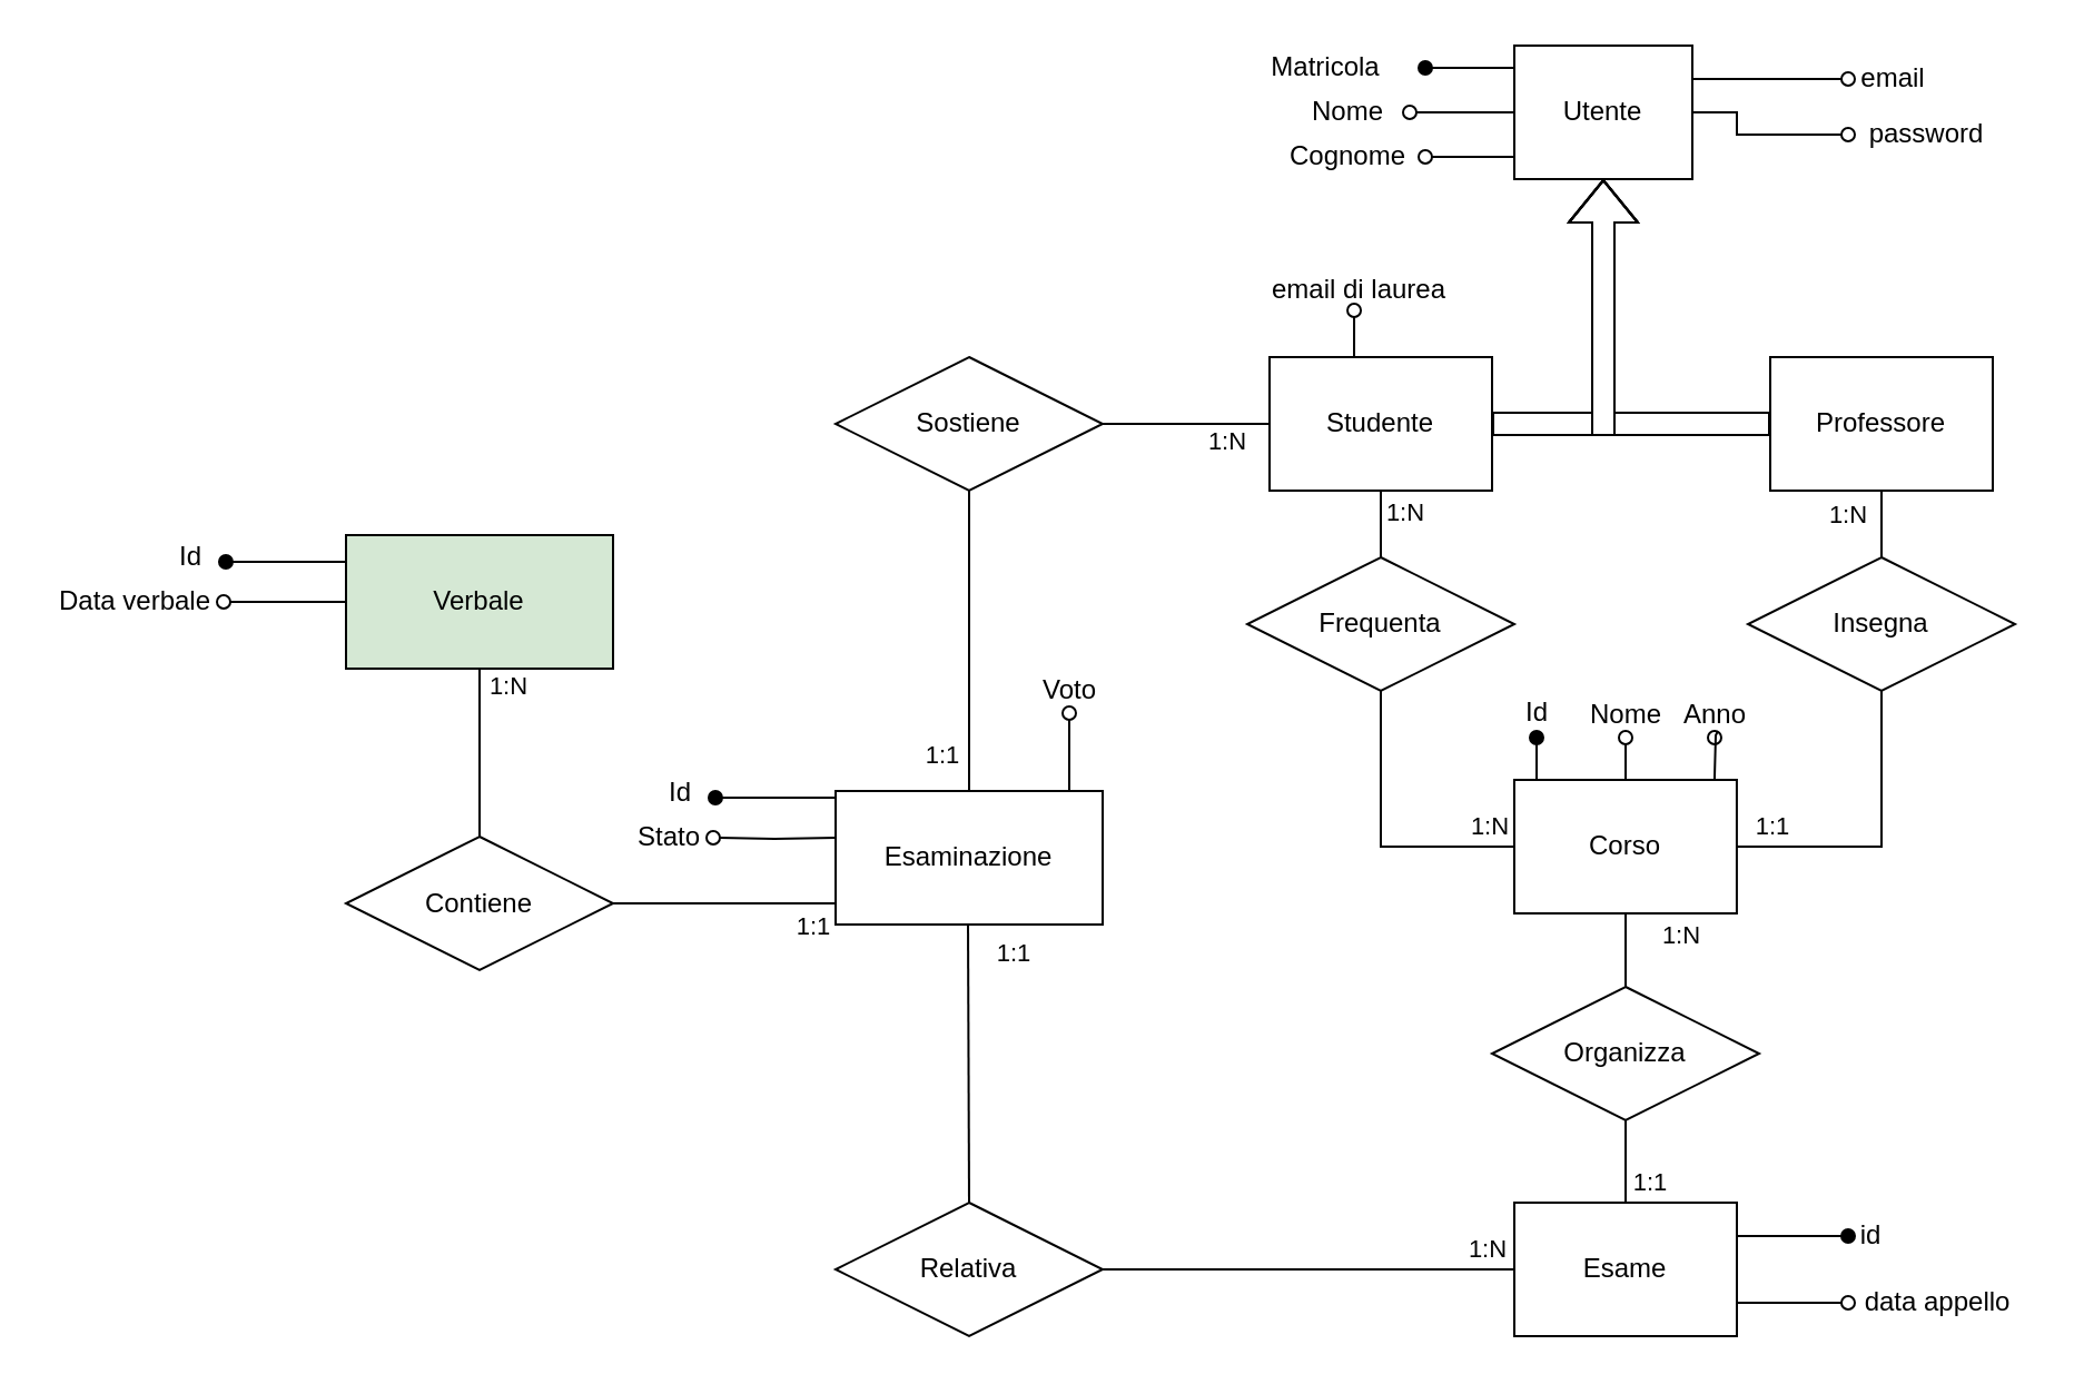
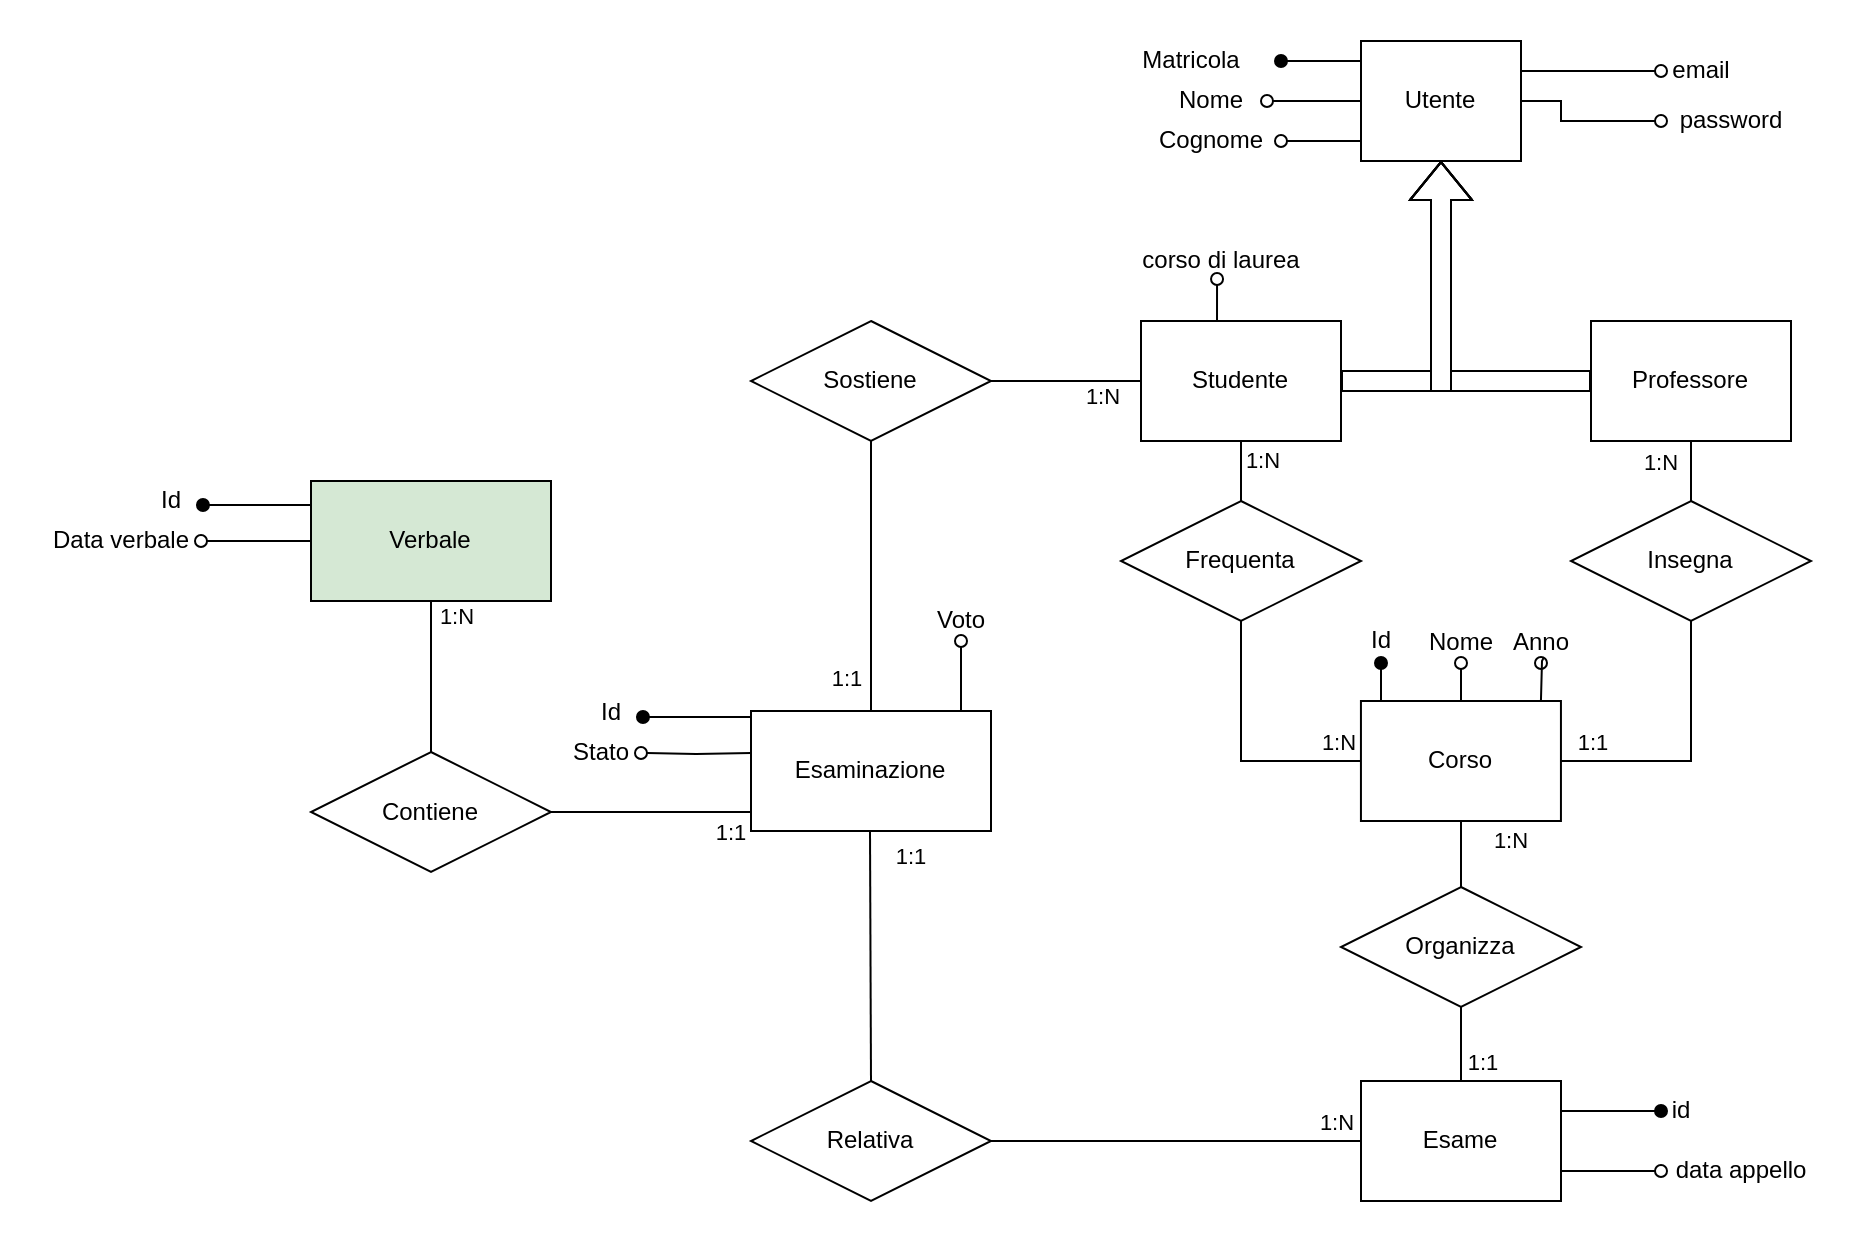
- <mxCell id="24" value="email di laurea" style="text;html=1;align=center;verticalAlign=middle;resizable=0;points=[];autosize=1;" parent="1" vertex="1"><mxGeometry x="565" y="120" width="90" height="20" as="geometry" /></mxCell>
+ <mxCell id="24" value="corso di laurea" style="text;html=1;align=center;verticalAlign=middle;resizable=0;points=[];autosize=1;" parent="1" vertex="1"><mxGeometry x="565" y="120" width="90" height="20" as="geometry" /></mxCell>
